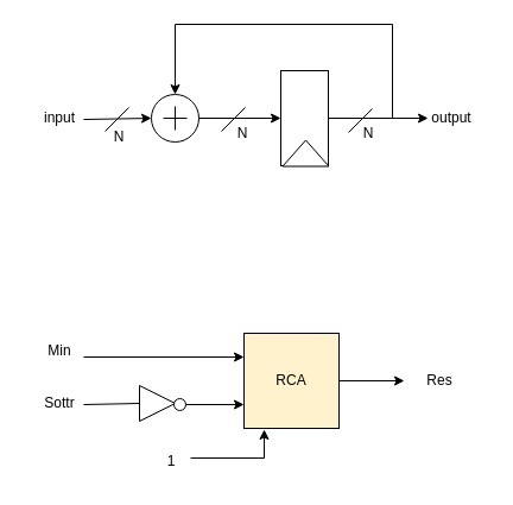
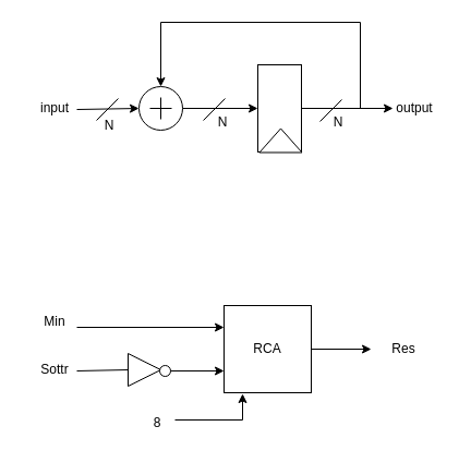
- <mxCell id="21" value="RCA" style="whiteSpace=wrap;html=1;aspect=fixed;fillColor=#fff2cc;" parent="1" vertex="1"><mxGeometry x="205" y="280" width="80" height="80" as="geometry" /></mxCell>
+ <mxCell id="21" value="RCA" style="whiteSpace=wrap;html=1;aspect=fixed;" parent="1" vertex="1"><mxGeometry x="205" y="280" width="80" height="80" as="geometry" /></mxCell>
- <mxCell id="32" value="1" style="text;html=1;strokeColor=none;fillColor=none;align=center;verticalAlign=middle;whiteSpace=wrap;rounded=0;" vertex="1" parent="1"><mxGeometry x="114" y="373" width="60" height="30" as="geometry" /></mxCell>
+ <mxCell id="32" value="8" style="text;html=1;strokeColor=none;fillColor=none;align=center;verticalAlign=middle;whiteSpace=wrap;rounded=0;" vertex="1" parent="1"><mxGeometry x="114" y="373" width="60" height="30" as="geometry" /></mxCell>
